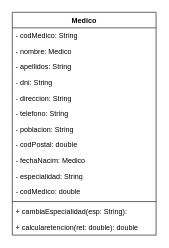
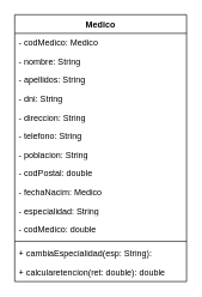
- <mxCell id="3" value="- codMedico: String" style="text;strokeColor=none;fillColor=none;align=left;verticalAlign=top;spacingLeft=4;spacingRight=4;overflow=hidden;rotatable=0;points=[[0,0.5],[1,0.5]];portConstraint=eastwest;whiteSpace=wrap;html=1;" vertex="1" parent="2"><mxGeometry y="26" width="240" height="26" as="geometry" /></mxCell>
+ <mxCell id="3" value="- codMedico: Medico" style="text;strokeColor=none;fillColor=none;align=left;verticalAlign=top;spacingLeft=4;spacingRight=4;overflow=hidden;rotatable=0;points=[[0,0.5],[1,0.5]];portConstraint=eastwest;whiteSpace=wrap;html=1;" vertex="1" parent="2"><mxGeometry y="26" width="240" height="26" as="geometry" /></mxCell>
- <mxCell id="4" value="- nombre: Medico" style="text;strokeColor=none;fillColor=none;align=left;verticalAlign=top;spacingLeft=4;spacingRight=4;overflow=hidden;rotatable=0;points=[[0,0.5],[1,0.5]];portConstraint=eastwest;whiteSpace=wrap;html=1;" vertex="1" parent="2"><mxGeometry y="52" width="240" height="26" as="geometry" /></mxCell>
+ <mxCell id="4" value="- nombre: String" style="text;strokeColor=none;fillColor=none;align=left;verticalAlign=top;spacingLeft=4;spacingRight=4;overflow=hidden;rotatable=0;points=[[0,0.5],[1,0.5]];portConstraint=eastwest;whiteSpace=wrap;html=1;" vertex="1" parent="2"><mxGeometry y="52" width="240" height="26" as="geometry" /></mxCell>
